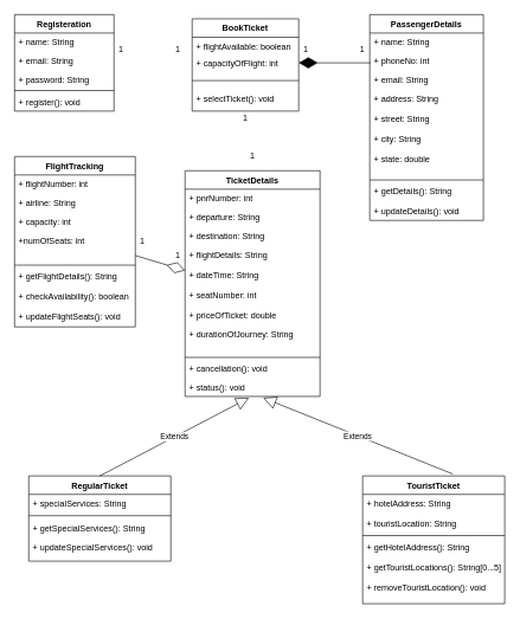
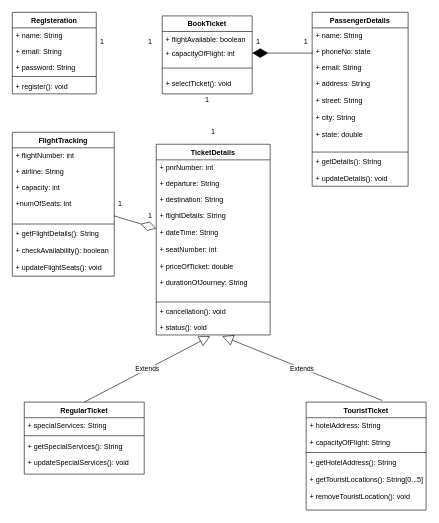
- <mxCell id="22" value="+ phoneNo: int" style="text;strokeColor=none;fillColor=none;align=left;verticalAlign=top;spacingLeft=4;spacingRight=4;overflow=hidden;rotatable=0;points=[[0,0.5],[1,0.5]];portConstraint=eastwest;" vertex="1" parent="20"><mxGeometry y="52" width="160" height="26" as="geometry" /></mxCell>
+ <mxCell id="22" value="+ phoneNo: state" style="text;strokeColor=none;fillColor=none;align=left;verticalAlign=top;spacingLeft=4;spacingRight=4;overflow=hidden;rotatable=0;points=[[0,0.5],[1,0.5]];portConstraint=eastwest;" vertex="1" parent="20"><mxGeometry y="52" width="160" height="26" as="geometry" /></mxCell>
- <mxCell id="37" value="+ hotelAddress: String&#10;&#10;+ touristLocation: String" style="text;strokeColor=none;fillColor=none;align=left;verticalAlign=top;spacingLeft=4;spacingRight=4;overflow=hidden;rotatable=0;points=[[0,0.5],[1,0.5]];portConstraint=eastwest;" vertex="1" parent="36"><mxGeometry y="26" width="200" height="54" as="geometry" /></mxCell>
+ <mxCell id="37" value="+ hotelAddress: String&#10;&#10;+ capacityOfFlight: String" style="text;strokeColor=none;fillColor=none;align=left;verticalAlign=top;spacingLeft=4;spacingRight=4;overflow=hidden;rotatable=0;points=[[0,0.5],[1,0.5]];portConstraint=eastwest;" vertex="1" parent="36"><mxGeometry y="26" width="200" height="54" as="geometry" /></mxCell>
